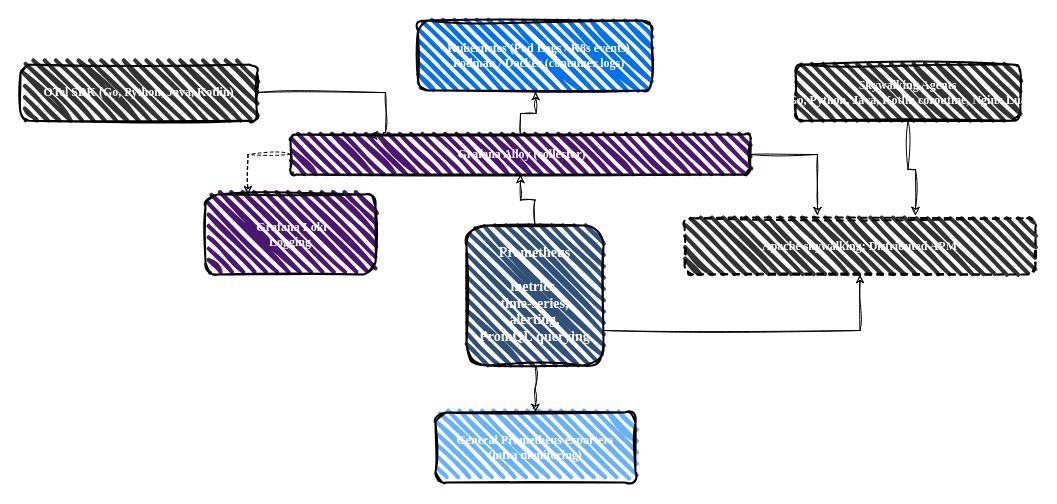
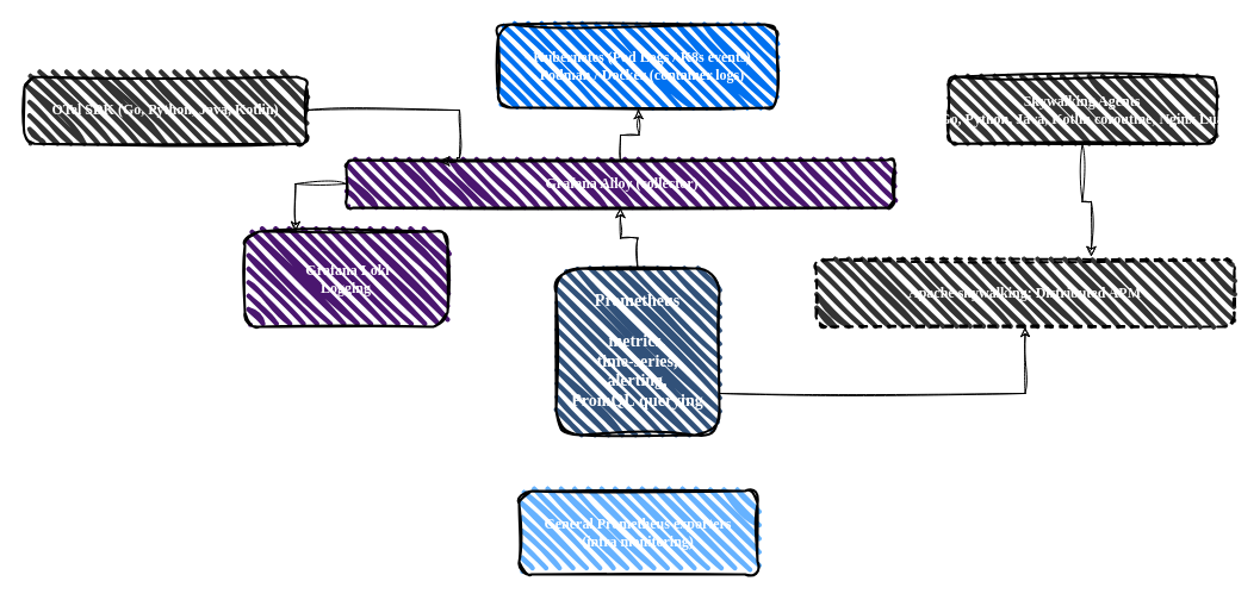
- <mxCell id="2" style="edgeStyle=orthogonalEdgeStyle;rounded=0;sketch=1;hachureGap=4;jiggle=2;curveFitting=1;orthogonalLoop=1;jettySize=auto;html=1;entryX=0.25;entryY=0;entryDx=0;entryDy=0;fontFamily=Architects Daughter;fontSource=https%3A%2F%2Ffonts.googleapis.com%2Fcss%3Ffamily%3DArchitects%2BDaughter;dashed=1;" edge="1" parent="1" source="5" target="13"><mxGeometry relative="1" as="geometry"><Array as="points"><mxPoint x="248" y="154" /></Array></mxGeometry></mxCell>
+ <mxCell id="2" style="edgeStyle=orthogonalEdgeStyle;rounded=0;sketch=1;hachureGap=4;jiggle=2;curveFitting=1;orthogonalLoop=1;jettySize=auto;html=1;entryX=0.25;entryY=0;entryDx=0;entryDy=0;fontFamily=Architects Daughter;fontSource=https%3A%2F%2Ffonts.googleapis.com%2Fcss%3Ffamily%3DArchitects%2BDaughter;" edge="1" parent="1" source="5" target="13"><mxGeometry relative="1" as="geometry"><Array as="points"><mxPoint x="248" y="154" /></Array></mxGeometry></mxCell>
- <mxCell id="4" style="edgeStyle=orthogonalEdgeStyle;rounded=0;sketch=1;hachureGap=4;jiggle=2;curveFitting=1;orthogonalLoop=1;jettySize=auto;html=1;exitX=1;exitY=0.5;exitDx=0;exitDy=0;fontFamily=Architects Daughter;fontSource=https%3A%2F%2Ffonts.googleapis.com%2Fcss%3Ffamily%3DArchitects%2BDaughter;entryX=0.379;entryY=-0.044;entryDx=0;entryDy=0;entryPerimeter=0;" edge="1" parent="1" source="5" target="16"><mxGeometry relative="1" as="geometry"><mxPoint x="817" y="210" as="targetPoint" /></mxGeometry></mxCell>
- <mxCell id="9" style="edgeStyle=orthogonalEdgeStyle;rounded=0;sketch=1;hachureGap=4;jiggle=2;curveFitting=1;orthogonalLoop=1;jettySize=auto;html=1;exitX=0.5;exitY=1;exitDx=0;exitDy=0;entryX=0.5;entryY=0;entryDx=0;entryDy=0;fontFamily=Architects Daughter;fontSource=https%3A%2F%2Ffonts.googleapis.com%2Fcss%3Ffamily%3DArchitects%2BDaughter;" edge="1" parent="1" source="10" target="11"><mxGeometry relative="1" as="geometry" /></mxCell>
